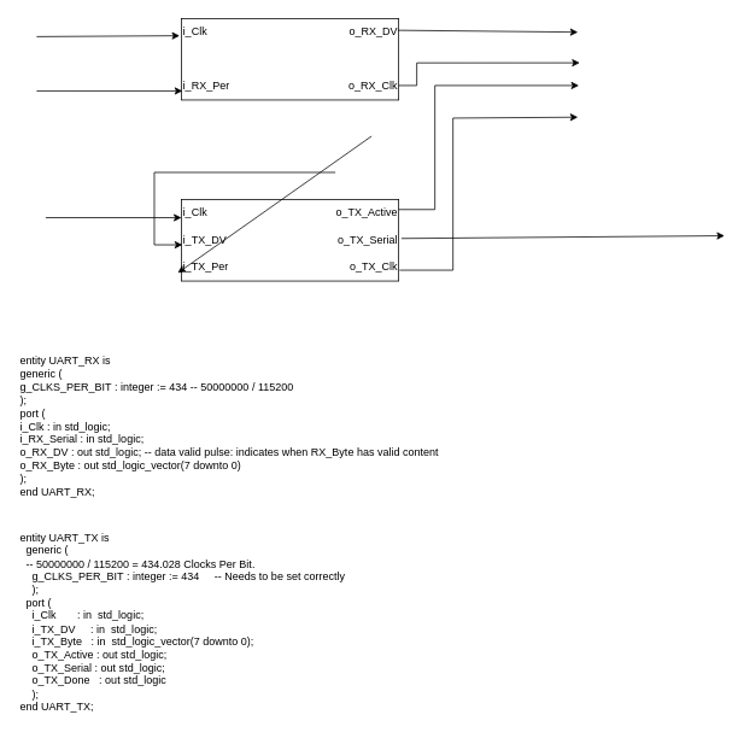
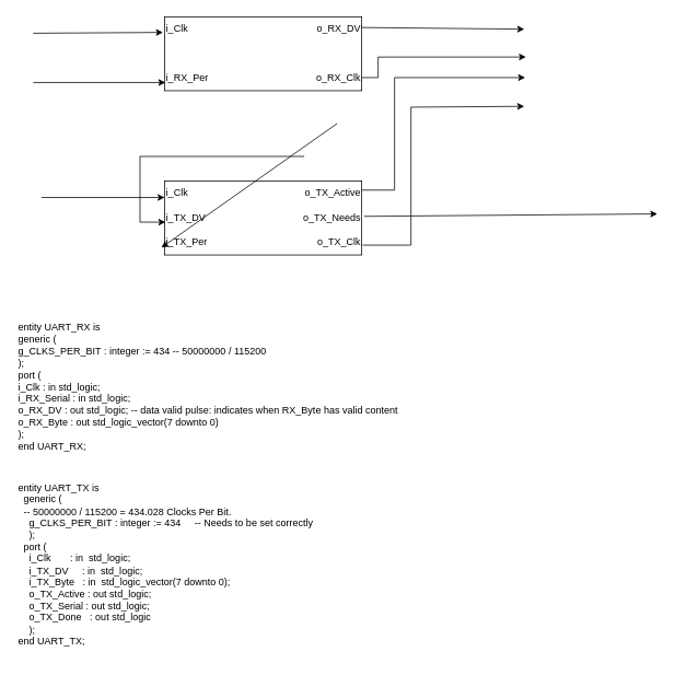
- <mxCell id="7" value="o_TX_Serial" style="text;html=1;align=right;verticalAlign=middle;resizable=0;points=[];autosize=1;strokeColor=none;fillColor=none;" parent="1" vertex="1"><mxGeometry x="350" y="250" width="90" height="30" as="geometry" /></mxCell>
+ <mxCell id="7" value="o_TX_Needs" style="text;html=1;align=right;verticalAlign=middle;resizable=0;points=[];autosize=1;strokeColor=none;fillColor=none;" parent="1" vertex="1"><mxGeometry x="350" y="250" width="90" height="30" as="geometry" /></mxCell>
